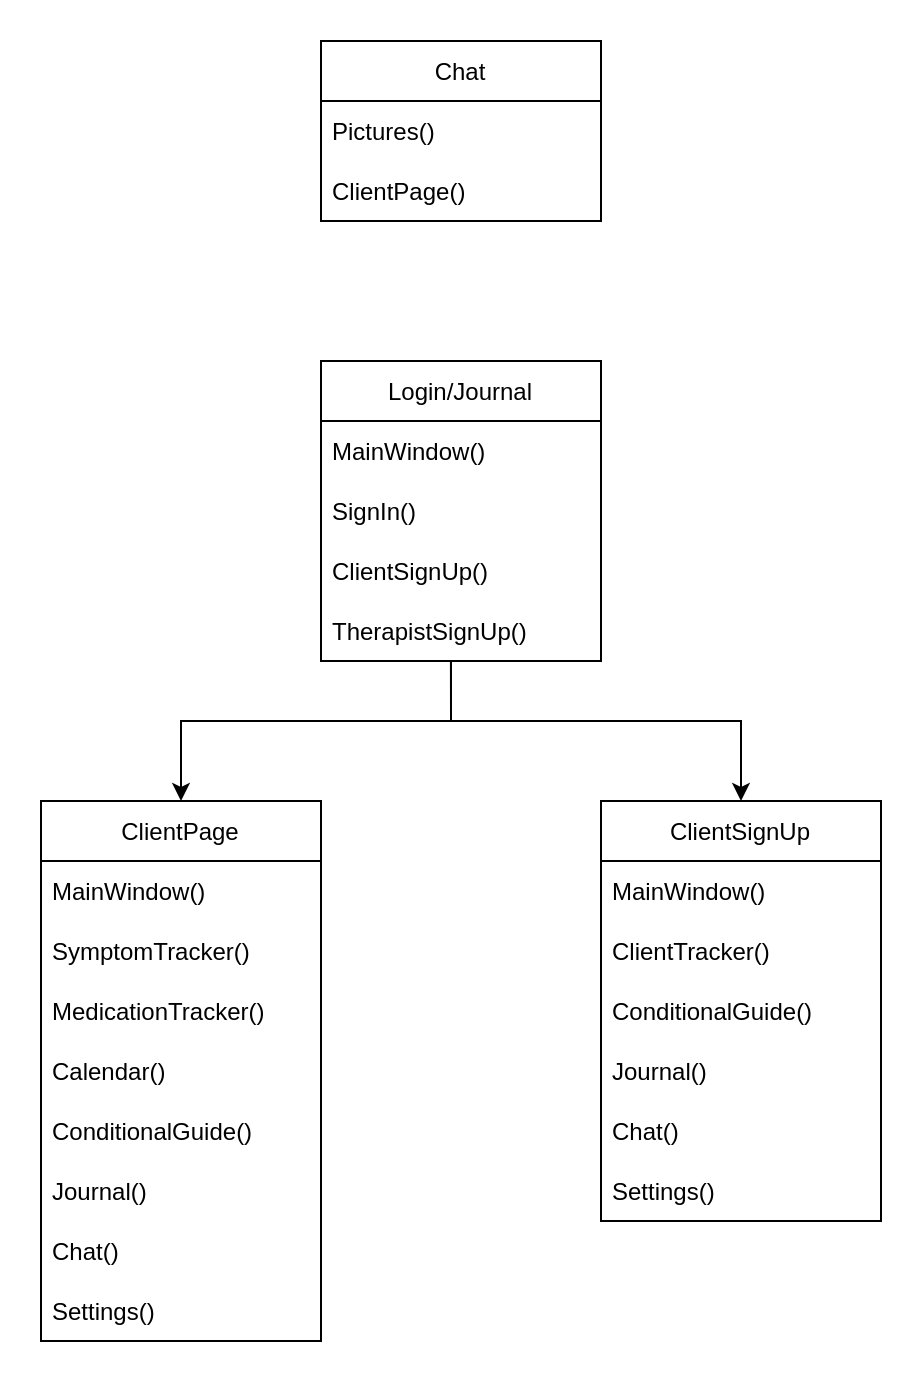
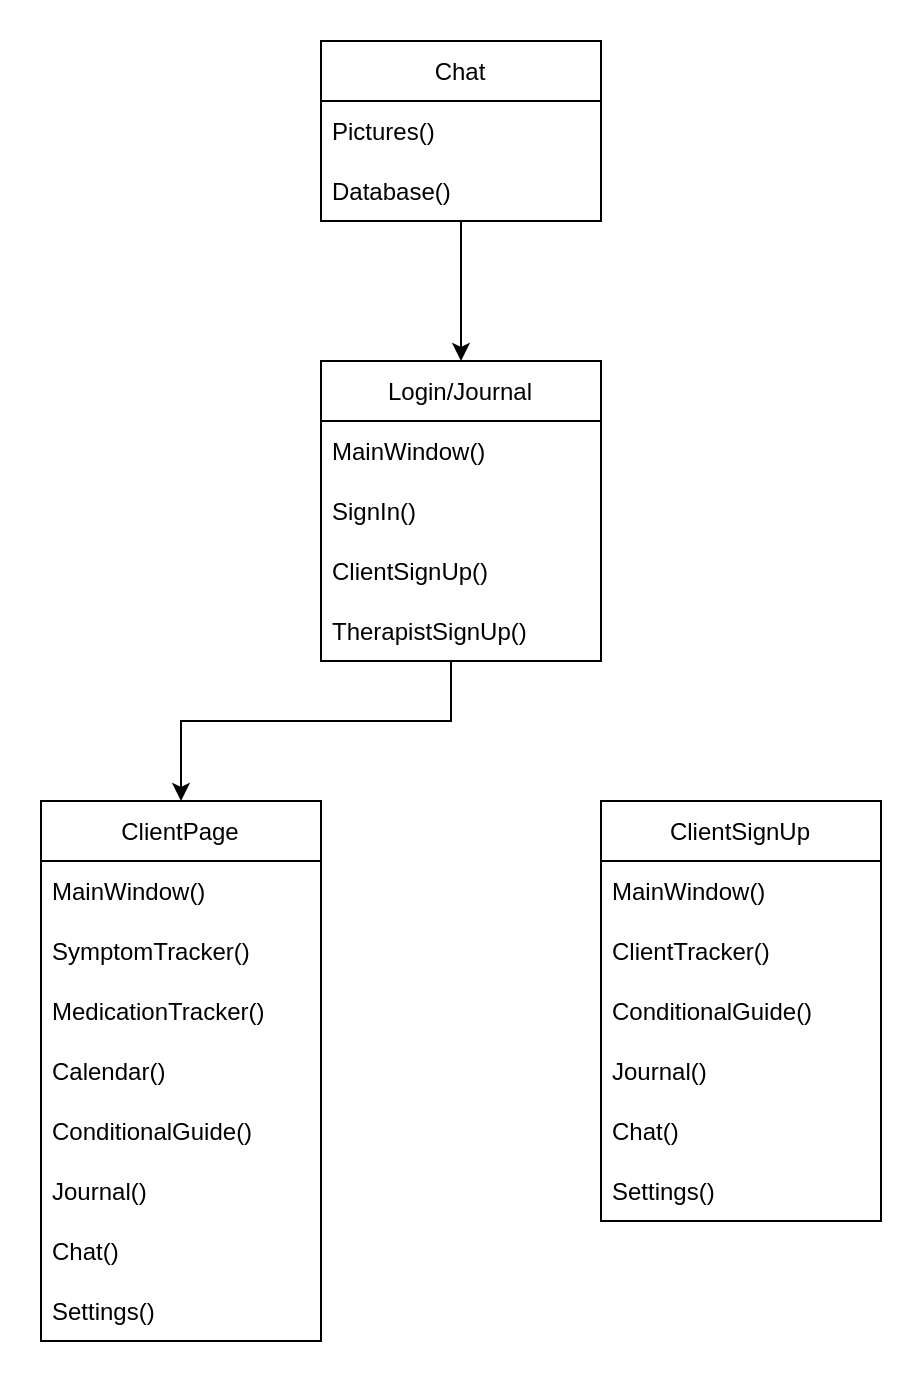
- <mxCell id="4" value="ClientPage()" style="text;strokeColor=none;fillColor=none;align=left;verticalAlign=middle;spacingLeft=4;spacingRight=4;overflow=hidden;points=[[0,0.5],[1,0.5]];portConstraint=eastwest;rotatable=0;" vertex="1" parent="2"><mxGeometry y="60" width="140" height="30" as="geometry" /></mxCell>
+ <mxCell id="4" value="Database()" style="text;strokeColor=none;fillColor=none;align=left;verticalAlign=middle;spacingLeft=4;spacingRight=4;overflow=hidden;points=[[0,0.5],[1,0.5]];portConstraint=eastwest;rotatable=0;" vertex="1" parent="2"><mxGeometry y="60" width="140" height="30" as="geometry" /></mxCell>
+ <mxCell id="5" style="edgeStyle=orthogonalEdgeStyle;rounded=0;orthogonalLoop=1;jettySize=auto;html=1;entryX=0.5;entryY=0;entryDx=0;entryDy=0;" edge="1" parent="1" source="2" target="6"><mxGeometry relative="1" as="geometry" /></mxCell>
- <mxCell id="28" style="edgeStyle=orthogonalEdgeStyle;rounded=0;orthogonalLoop=1;jettySize=auto;html=1;exitX=0.464;exitY=1;exitDx=0;exitDy=0;entryX=0.5;entryY=0;entryDx=0;entryDy=0;exitPerimeter=0;" edge="1" parent="1" source="10" target="21"><mxGeometry relative="1" as="geometry"><Array as="points"><mxPoint x="225" y="360" /><mxPoint x="370" y="360" /></Array></mxGeometry></mxCell>
